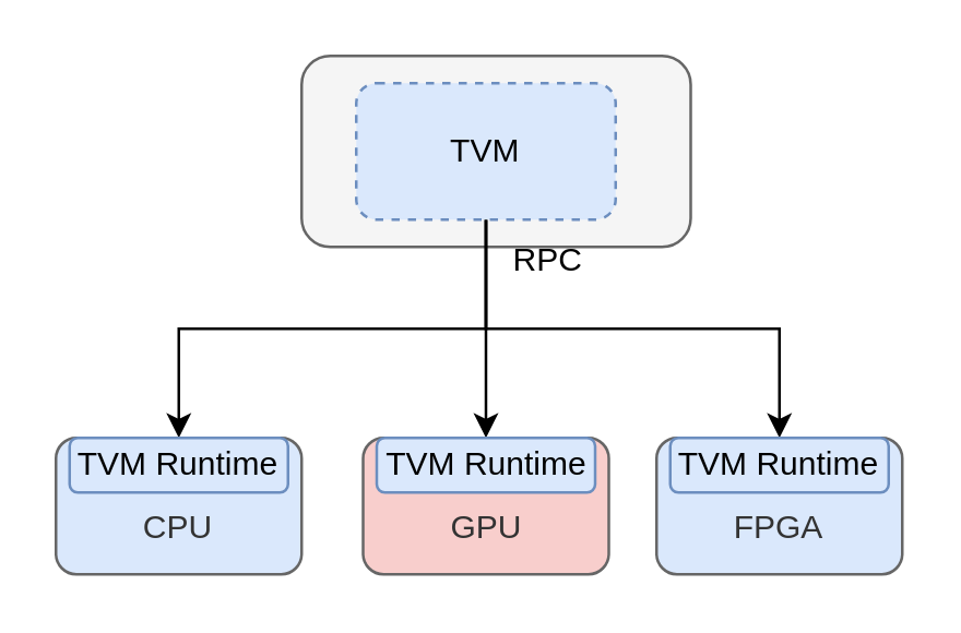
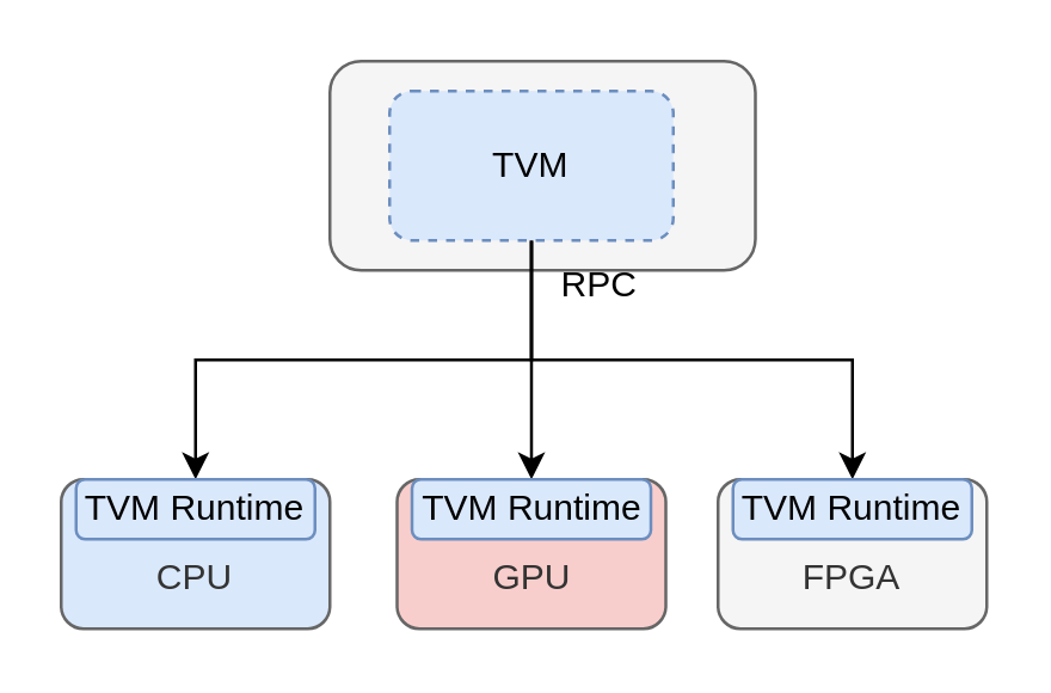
- <mxCell id="11" value="&lt;br&gt;FPGA" style="rounded=1;whiteSpace=wrap;html=1;fillColor=#dae8fc;fontColor=#333333;strokeColor=#666666;" vertex="1" parent="1"><mxGeometry x="240" y="160" width="90" height="50" as="geometry" /></mxCell>
+ <mxCell id="11" value="&lt;br&gt;FPGA" style="rounded=1;whiteSpace=wrap;html=1;fillColor=#f5f5f5;fontColor=#333333;strokeColor=#666666;" vertex="1" parent="1"><mxGeometry x="240" y="160" width="90" height="50" as="geometry" /></mxCell>
